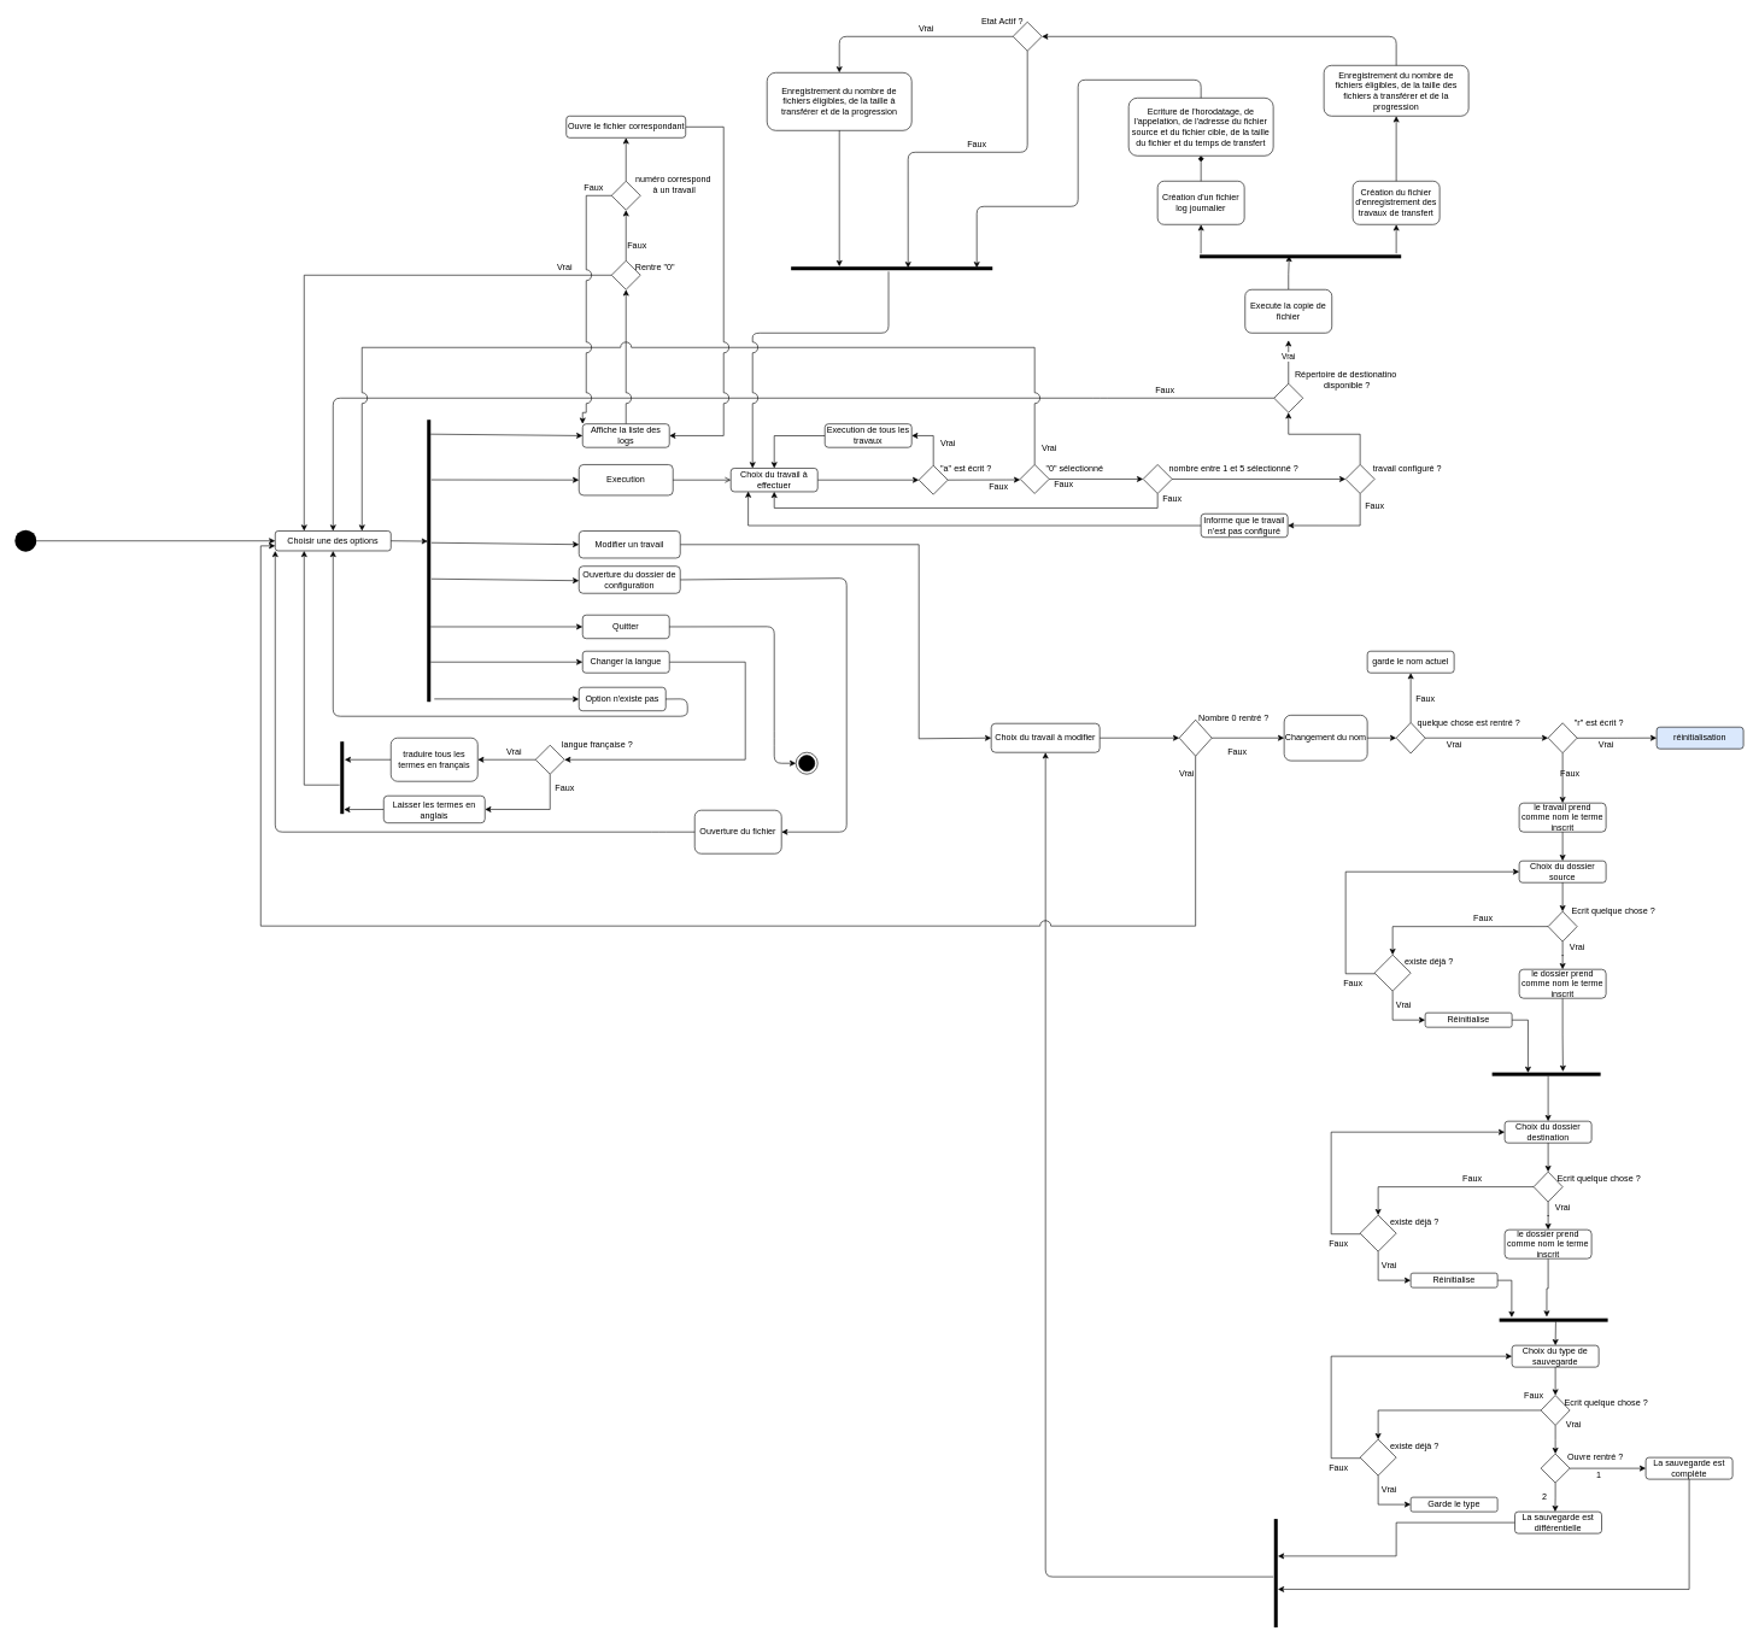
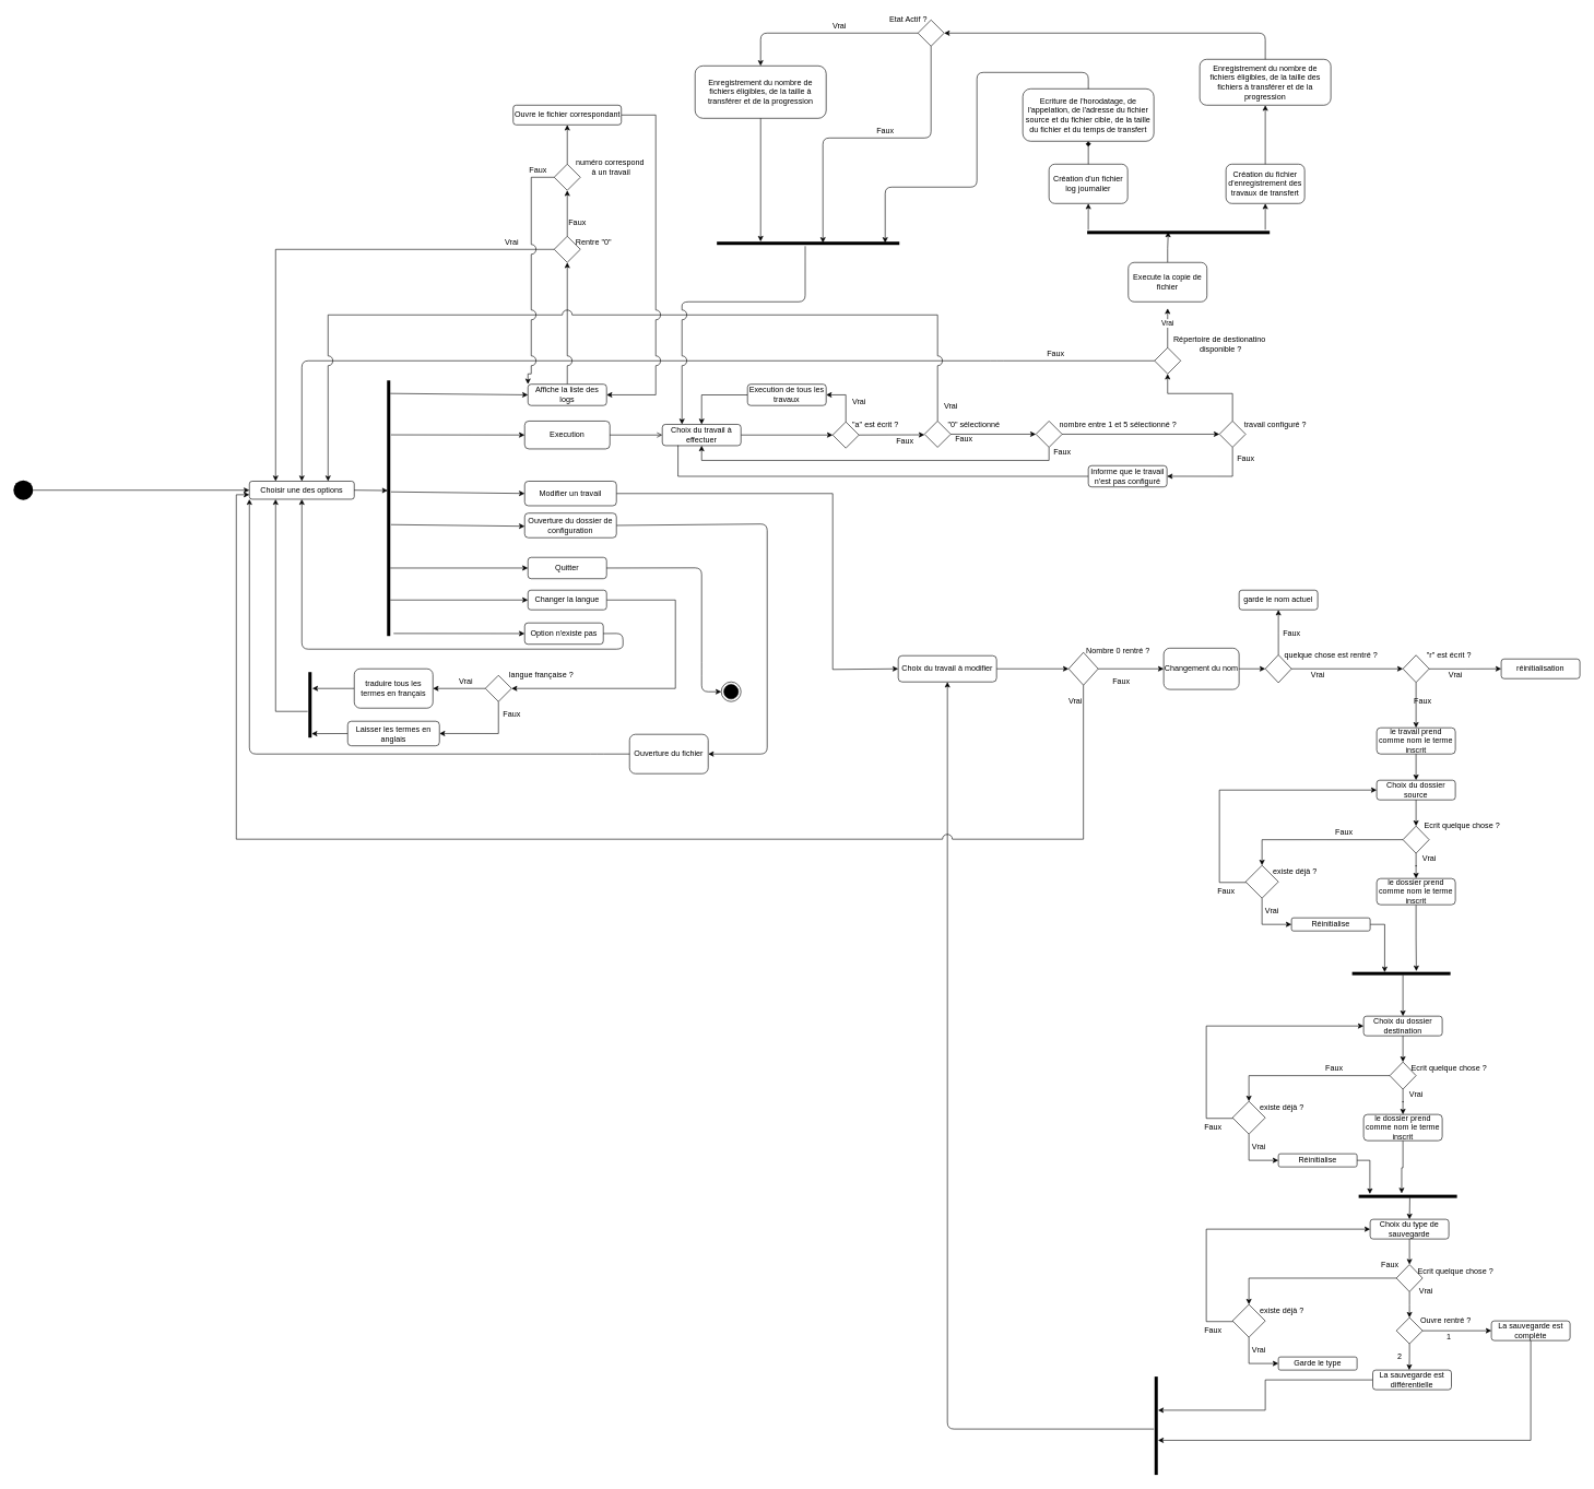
- <mxCell id="182" style="edgeStyle=orthogonalEdgeStyle;rounded=0;jumpStyle=arc;jumpSize=15;orthogonalLoop=1;jettySize=auto;html=1;entryX=0.2;entryY=0.985;entryDx=0;entryDy=0;entryPerimeter=0;" parent="1" source="183" target="165" edge="1"><mxGeometry relative="1" as="geometry" /></mxCell>
+ <mxCell id="182" style="edgeStyle=orthogonalEdgeStyle;rounded=0;jumpStyle=arc;jumpSize=15;orthogonalLoop=1;jettySize=auto;html=1;entryX=0.2;entryY=0.985;entryDx=0;entryDy=0;entryPerimeter=0;endArrow=none;" parent="1" source="183" target="165" edge="1"><mxGeometry relative="1" as="geometry" /></mxCell>
- <mxCell id="85" value="réinitialisation" style="rounded=1;whiteSpace=wrap;html=1;fillColor=#dae8fc;" parent="1" vertex="1"><mxGeometry x="2290" y="1005" width="120" height="30" as="geometry" /></mxCell>
+ <mxCell id="85" value="réinitialisation" style="rounded=1;whiteSpace=wrap;html=1;" parent="1" vertex="1"><mxGeometry x="2290" y="1005" width="120" height="30" as="geometry" /></mxCell>
